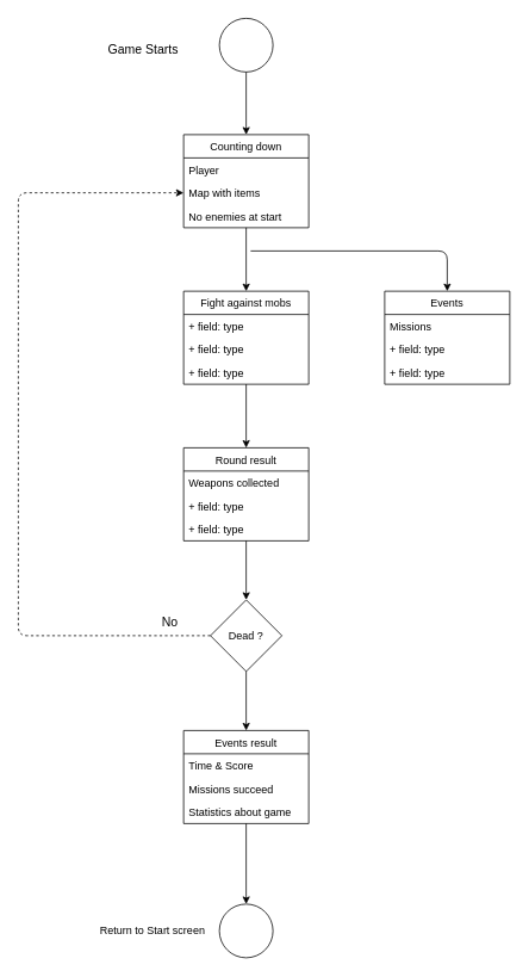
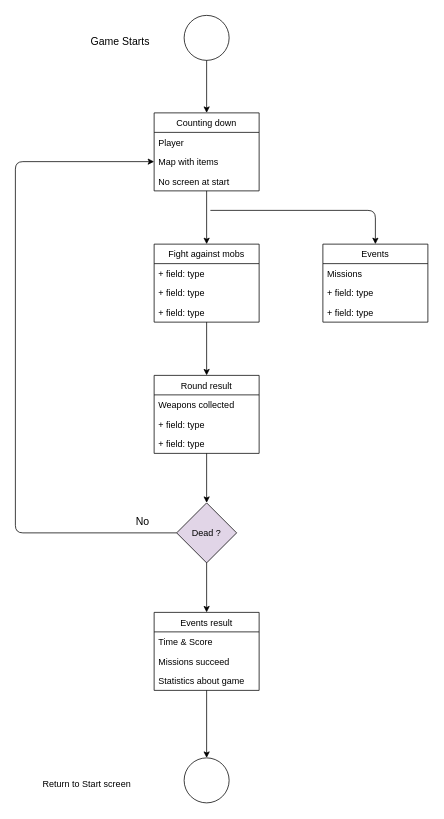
- <mxCell id="7" value="No enemies at start" style="text;strokeColor=none;fillColor=none;align=left;verticalAlign=top;spacingLeft=4;spacingRight=4;overflow=hidden;rotatable=0;points=[[0,0.5],[1,0.5]];portConstraint=eastwest;" vertex="1" parent="4"><mxGeometry y="78" width="140" height="26" as="geometry" /></mxCell>
+ <mxCell id="7" value="No screen at start" style="text;strokeColor=none;fillColor=none;align=left;verticalAlign=top;spacingLeft=4;spacingRight=4;overflow=hidden;rotatable=0;points=[[0,0.5],[1,0.5]];portConstraint=eastwest;" vertex="1" parent="4"><mxGeometry y="78" width="140" height="26" as="geometry" /></mxCell>
- <mxCell id="15" value="" style="endArrow=classic;html=1;exitX=0;exitY=0.5;exitDx=0;exitDy=0;entryX=0;entryY=0.5;entryDx=0;entryDy=0;dashed=1;" edge="1" parent="1" source="14" target="6"><mxGeometry width="50" height="50" relative="1" as="geometry"><mxPoint x="150" y="660" as="sourcePoint" /><mxPoint x="70" y="210" as="targetPoint" /><Array as="points"><mxPoint x="20" y="710" /><mxPoint x="20" y="215" /></Array></mxGeometry></mxCell>
+ <mxCell id="15" value="" style="endArrow=classic;html=1;exitX=0;exitY=0.5;exitDx=0;exitDy=0;entryX=0;entryY=0.5;entryDx=0;entryDy=0;" edge="1" parent="1" source="14" target="6"><mxGeometry width="50" height="50" relative="1" as="geometry"><mxPoint x="150" y="660" as="sourcePoint" /><mxPoint x="70" y="210" as="targetPoint" /><Array as="points"><mxPoint x="20" y="710" /><mxPoint x="20" y="215" /></Array></mxGeometry></mxCell>
- <mxCell id="14" value="Dead ?" style="rhombus;whiteSpace=wrap;html=1;" vertex="1" parent="1"><mxGeometry x="235" y="670" width="80" height="80" as="geometry" /></mxCell>
+ <mxCell id="14" value="Dead ?" style="rhombus;whiteSpace=wrap;html=1;fillColor=#e1d5e7;" vertex="1" parent="1"><mxGeometry x="235" y="670" width="80" height="80" as="geometry" /></mxCell>
- <mxCell id="30" value="Return to Start screen" style="text;html=1;strokeColor=none;fillColor=none;align=center;verticalAlign=middle;whiteSpace=wrap;rounded=0;" vertex="1" parent="1"><mxGeometry x="102.5" y="1025" width="135" height="30" as="geometry" /></mxCell>
+ <mxCell id="30" value="Return to Start screen" style="text;html=1;strokeColor=none;fillColor=none;align=center;verticalAlign=middle;whiteSpace=wrap;rounded=0;" vertex="1" parent="1"><mxGeometry x="47.5" y="1030" width="135" height="30" as="geometry" /></mxCell>
